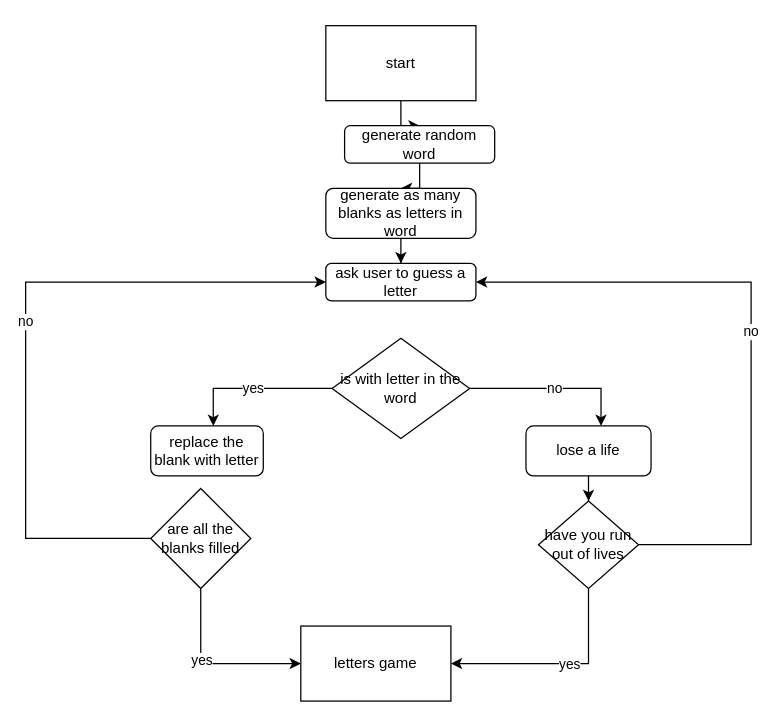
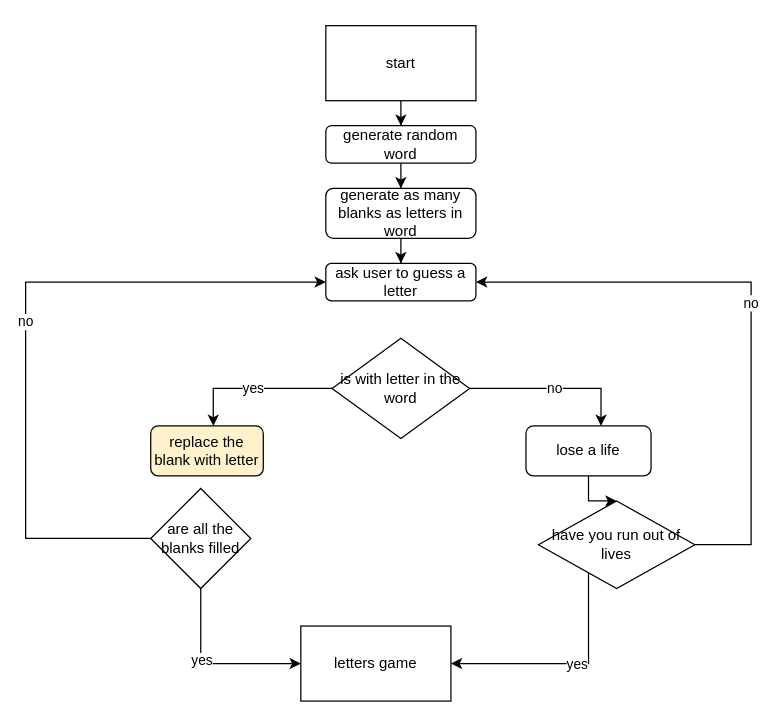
- <mxCell id="5" value="generate random word" style="rounded=1;whiteSpace=wrap;html=1;" vertex="1" parent="1"><mxGeometry x="275" y="100" width="120" height="30" as="geometry" /></mxCell>
+ <mxCell id="5" value="generate random word" style="rounded=1;whiteSpace=wrap;html=1;" vertex="1" parent="1"><mxGeometry x="260" y="100" width="120" height="30" as="geometry" /></mxCell>
- <mxCell id="12" value="replace the blank with letter" style="rounded=1;whiteSpace=wrap;html=1;" vertex="1" parent="1"><mxGeometry x="120" y="340" width="90" height="40" as="geometry" /></mxCell>
+ <mxCell id="12" value="replace the blank with letter" style="rounded=1;whiteSpace=wrap;html=1;fillColor=#fff2cc;" vertex="1" parent="1"><mxGeometry x="120" y="340" width="90" height="40" as="geometry" /></mxCell>
- <mxCell id="22" value="have you run out of lives" style="rhombus;whiteSpace=wrap;html=1;" vertex="1" parent="1"><mxGeometry x="430" y="400" width="80" height="70" as="geometry" /></mxCell>
+ <mxCell id="22" value="have you run out of lives" style="rhombus;whiteSpace=wrap;html=1;" vertex="1" parent="1"><mxGeometry x="430" y="400" width="125" height="70" as="geometry" /></mxCell>
